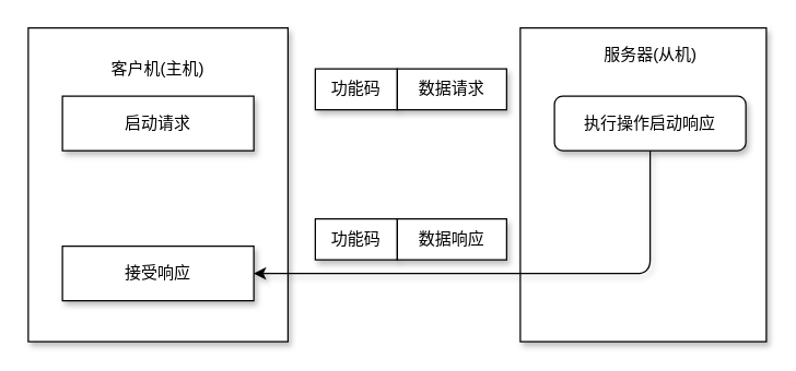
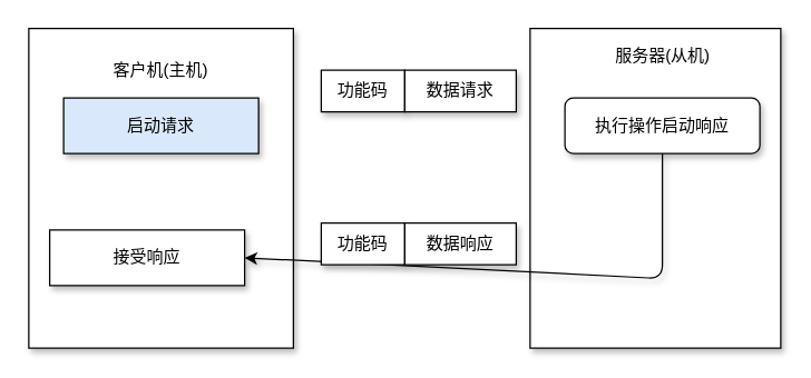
- <mxCell id="3" value="启动请求" style="rounded=0;whiteSpace=wrap;html=1;shadow=1;" parent="1" vertex="1"><mxGeometry x="45" y="70" width="140" height="40" as="geometry" /></mxCell>
+ <mxCell id="3" value="启动请求" style="rounded=0;whiteSpace=wrap;html=1;shadow=1;fillColor=#dae8fc;" parent="1" vertex="1"><mxGeometry x="45" y="70" width="140" height="40" as="geometry" /></mxCell>
- <mxCell id="4" value="接受响应" style="rounded=0;whiteSpace=wrap;html=1;shadow=1;" parent="1" vertex="1"><mxGeometry x="45" y="180" width="140" height="40" as="geometry" /></mxCell>
+ <mxCell id="4" value="接受响应" style="rounded=0;whiteSpace=wrap;html=1;shadow=1;" parent="1" vertex="1"><mxGeometry x="35" y="165" width="140" height="40" as="geometry" /></mxCell>
